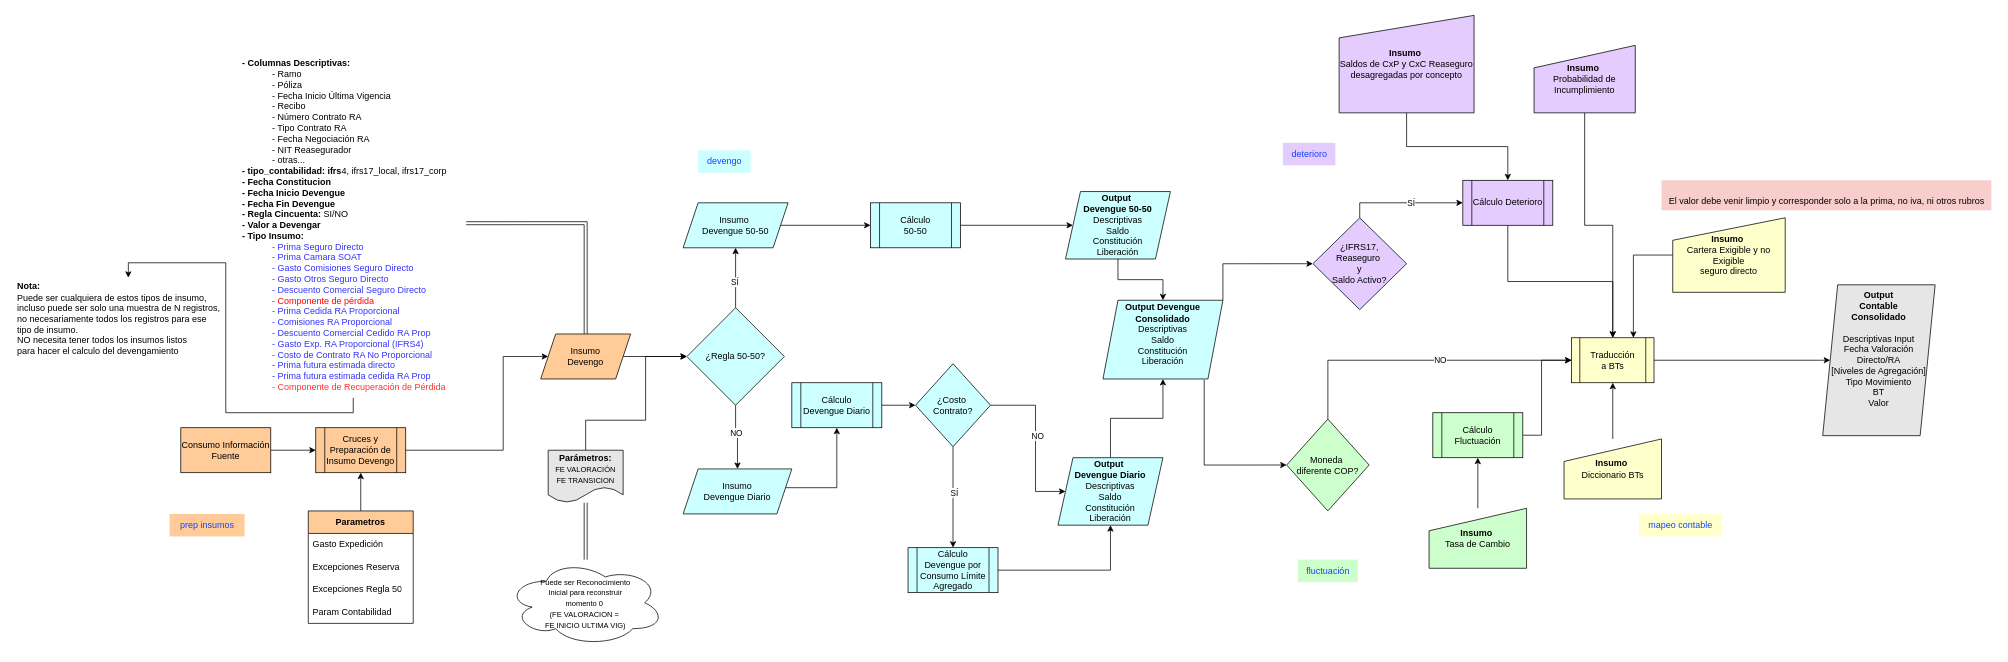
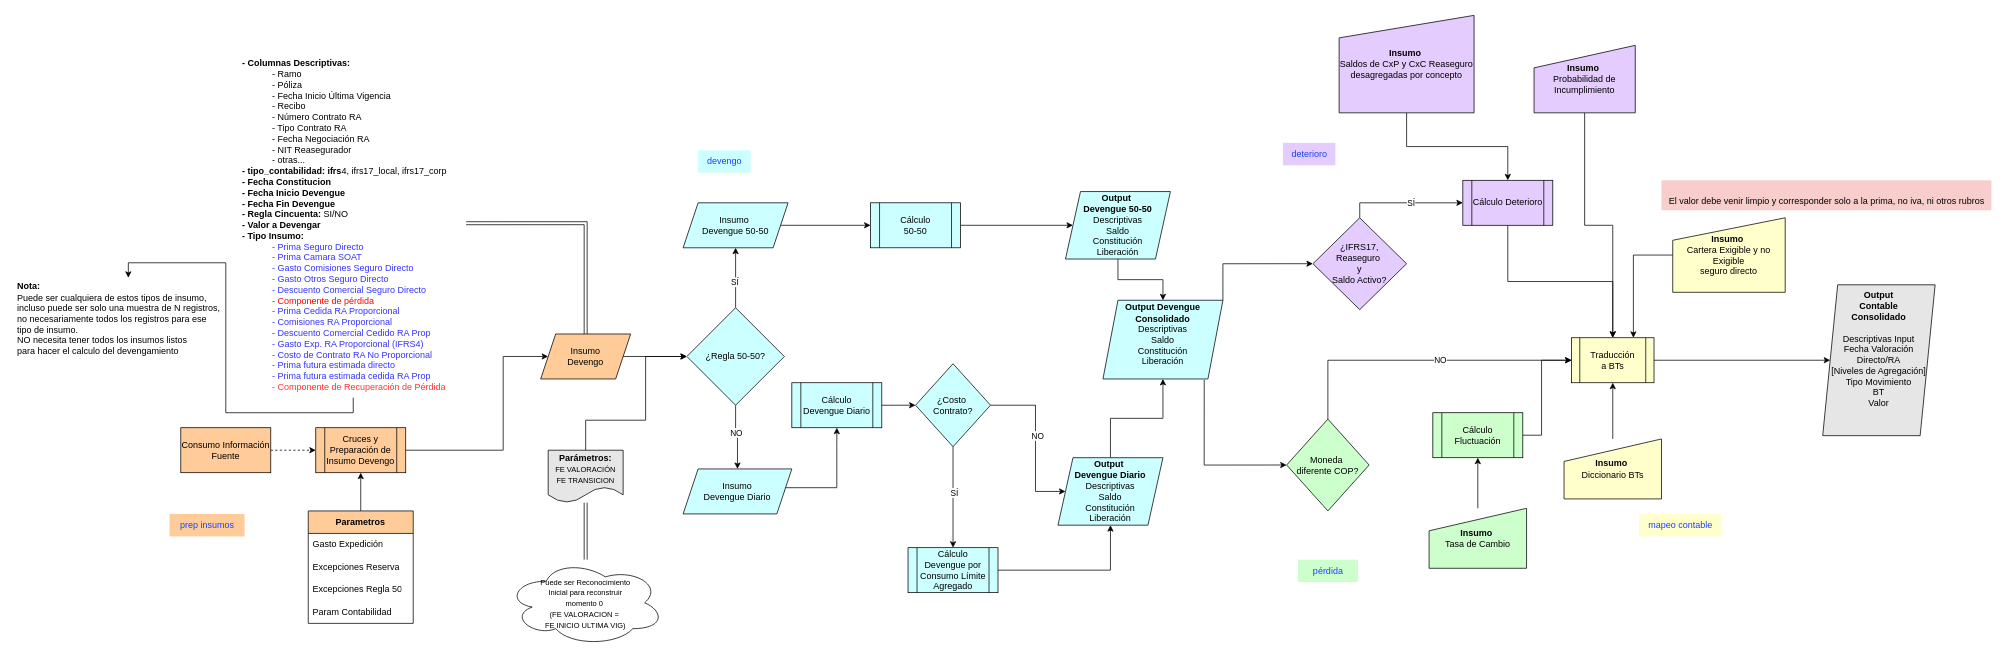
- <mxCell id="58" style="edgeStyle=orthogonalEdgeStyle;rounded=0;orthogonalLoop=1;jettySize=auto;html=1;exitX=1;exitY=0.5;exitDx=0;exitDy=0;entryX=0;entryY=0.5;entryDx=0;entryDy=0;" edge="1" parent="1" source="59" target="51"><mxGeometry relative="1" as="geometry" /></mxCell>
+ <mxCell id="58" style="edgeStyle=orthogonalEdgeStyle;rounded=0;orthogonalLoop=1;jettySize=auto;html=1;exitX=1;exitY=0.5;exitDx=0;exitDy=0;entryX=0;entryY=0.5;entryDx=0;entryDy=0;dashed=1;" edge="1" parent="1" source="59" target="51"><mxGeometry relative="1" as="geometry" /></mxCell>
- <mxCell id="74" value="&lt;font style=&quot;color: rgb(20, 67, 255);&quot;&gt;fluctuación&lt;/font&gt;" style="text;html=1;align=center;verticalAlign=middle;resizable=0;points=[];autosize=1;strokeColor=none;fillColor=#CCFFCC;" vertex="1" parent="1"><mxGeometry x="1730" y="746" width="80" height="30" as="geometry" /></mxCell>
+ <mxCell id="74" value="&lt;font style=&quot;color: rgb(20, 67, 255);&quot;&gt;pérdida&lt;/font&gt;" style="text;html=1;align=center;verticalAlign=middle;resizable=0;points=[];autosize=1;strokeColor=none;fillColor=#CCFFCC;" vertex="1" parent="1"><mxGeometry x="1730" y="746" width="80" height="30" as="geometry" /></mxCell>
